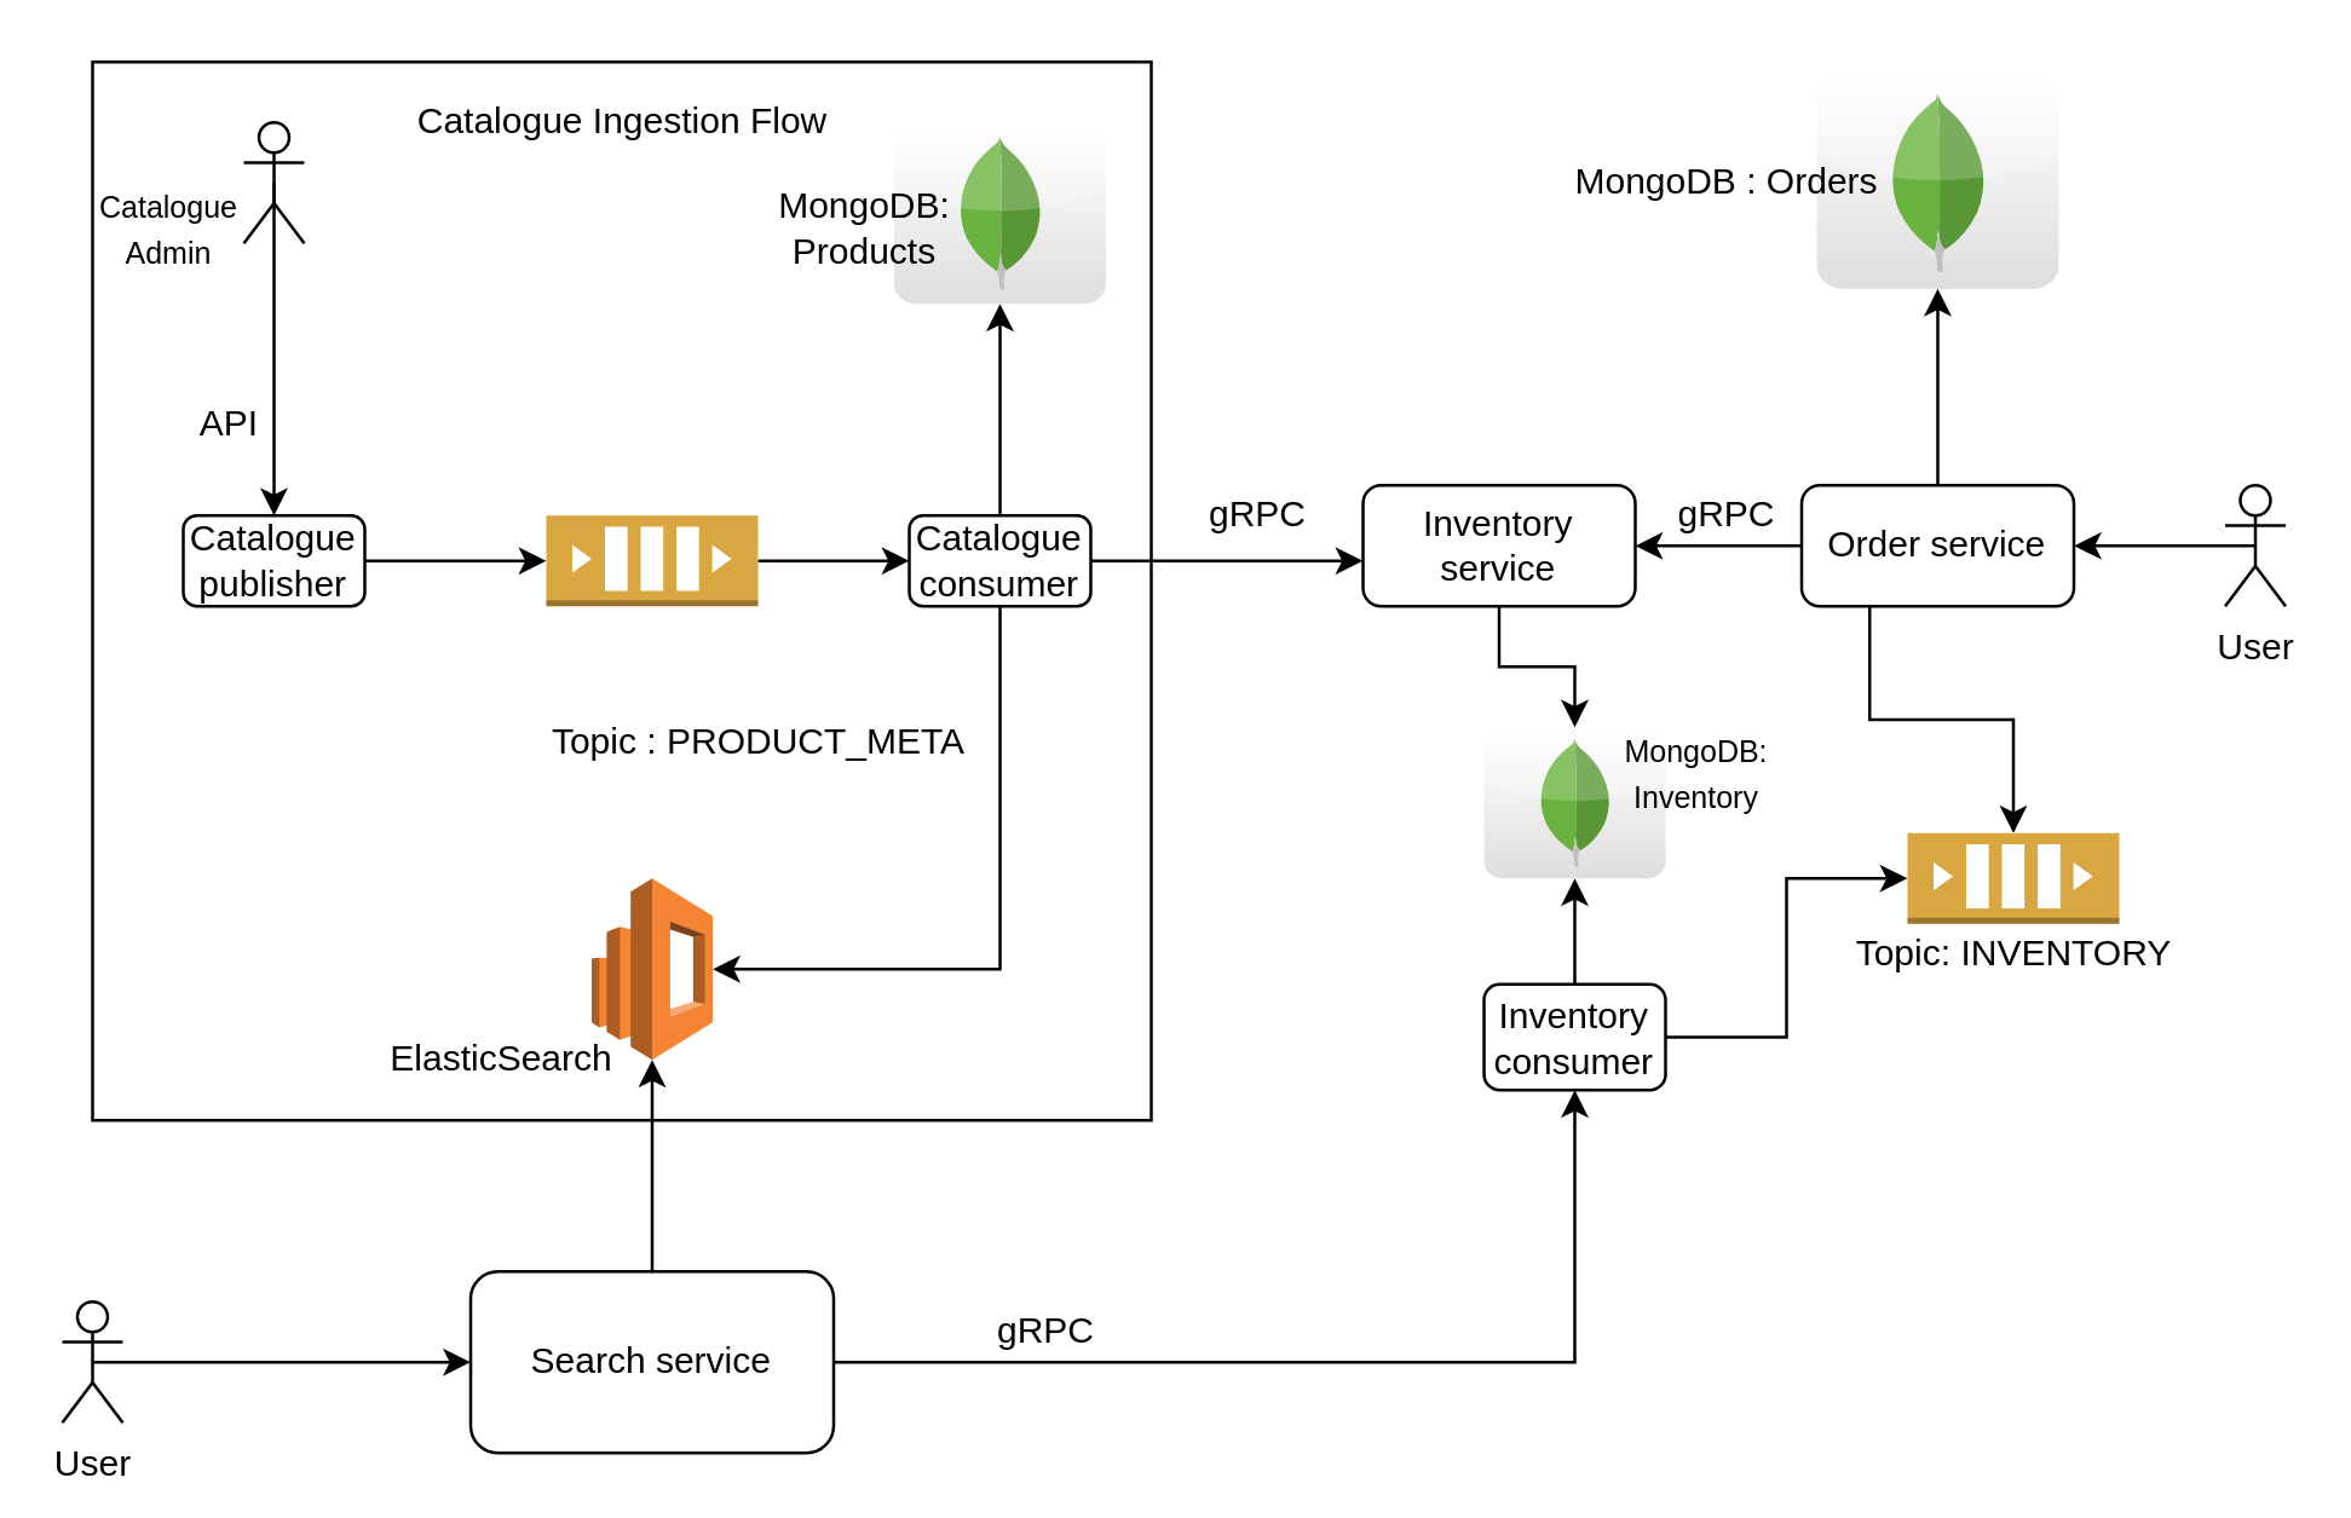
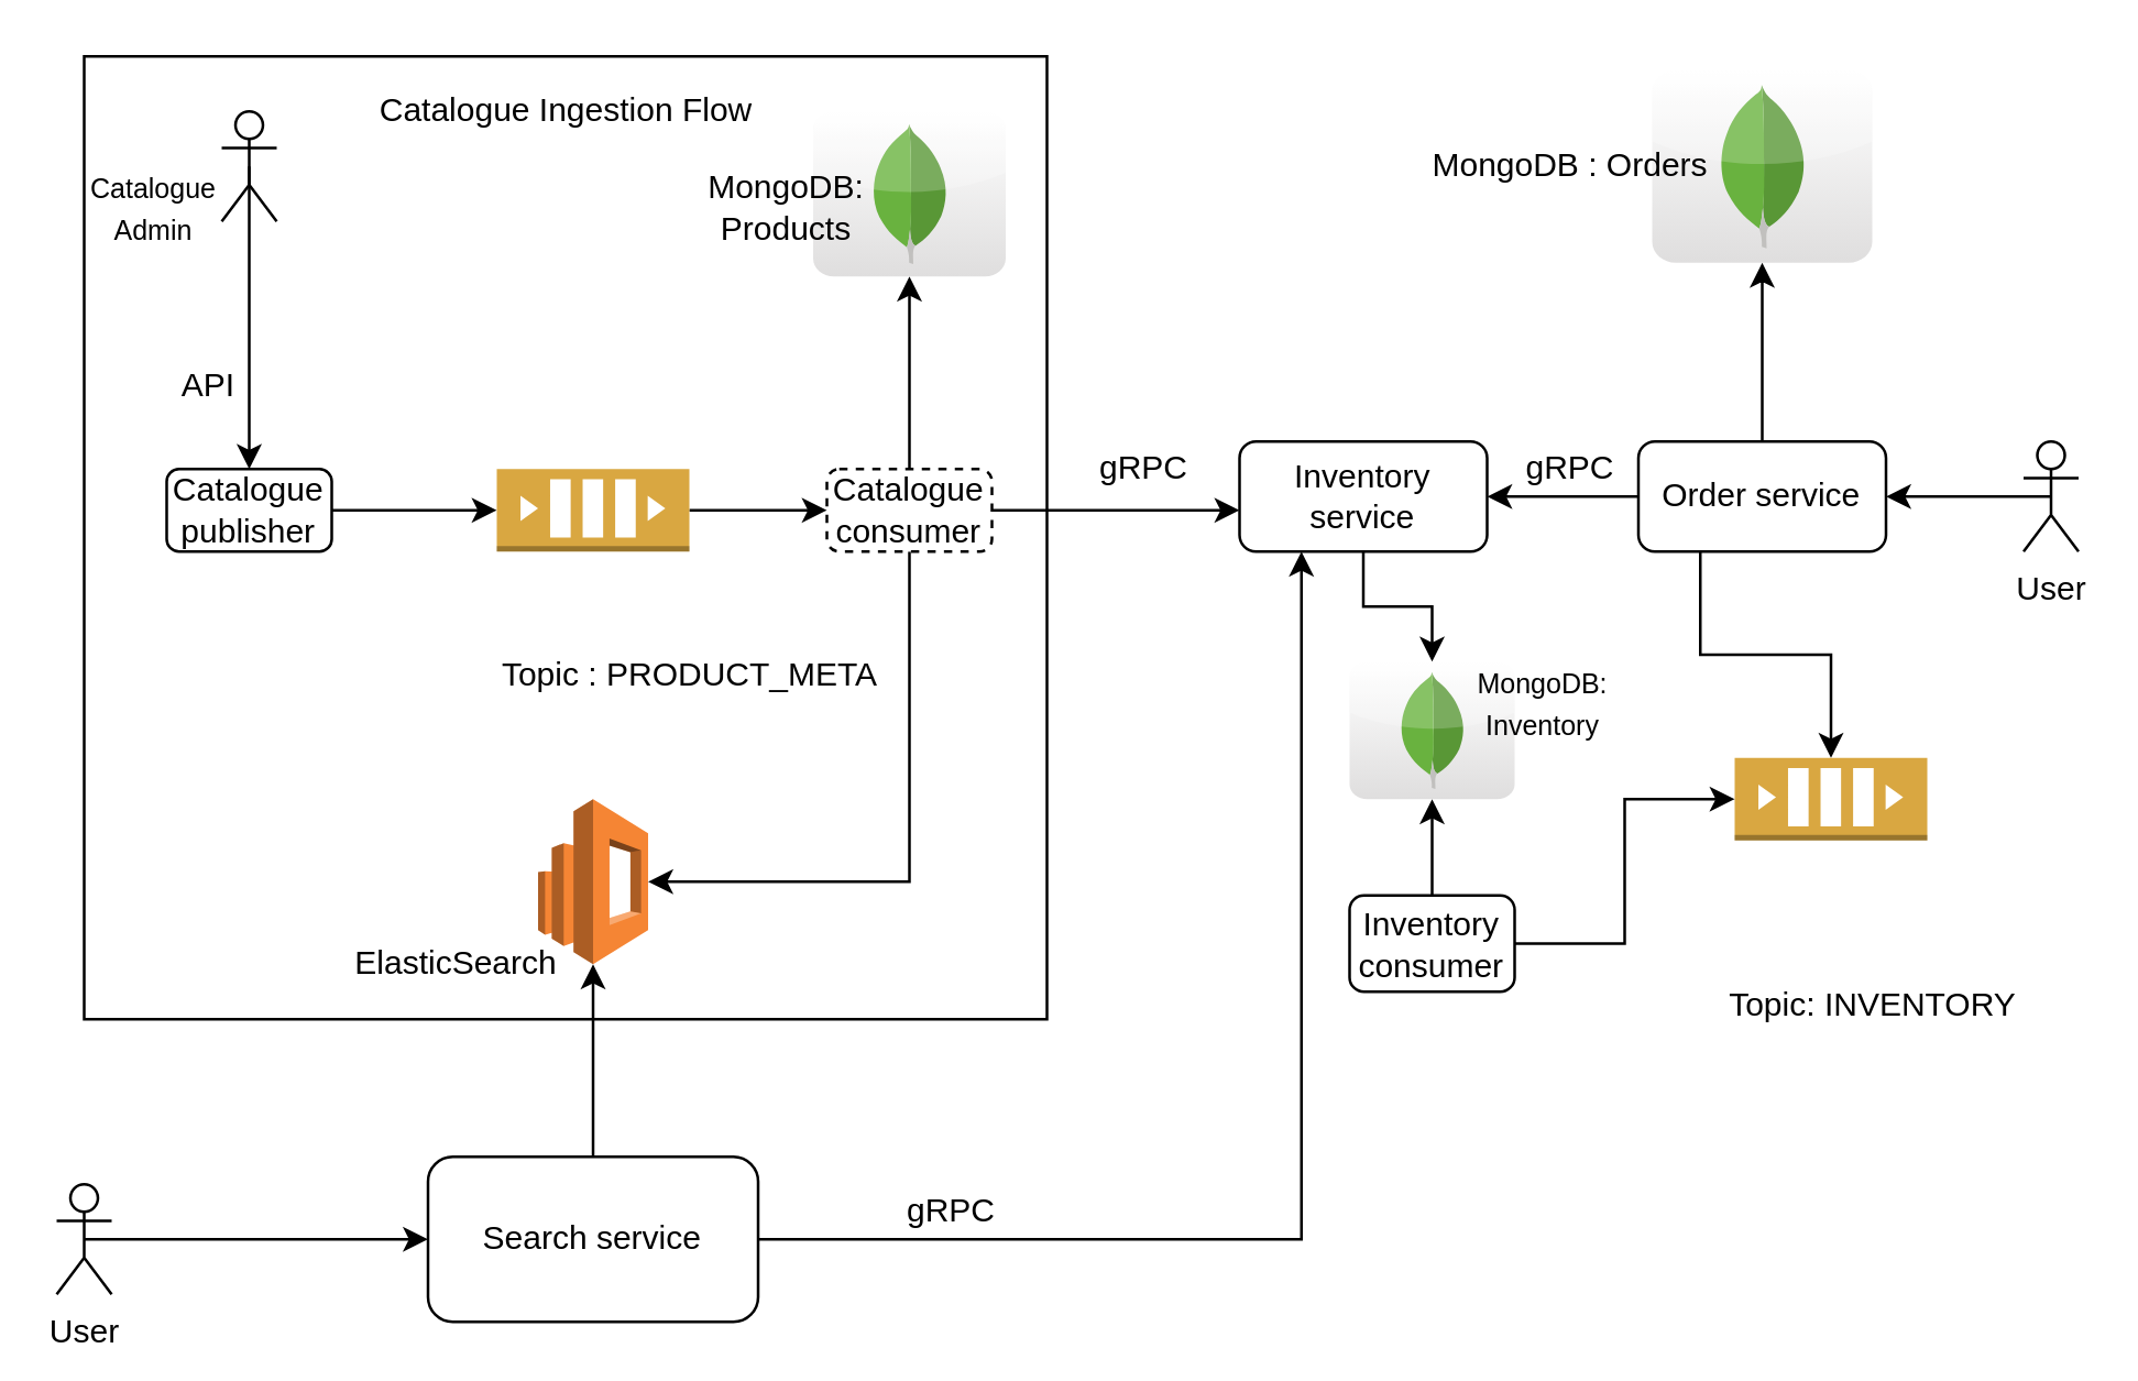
- <mxCell id="11" value="Catalogue&lt;br&gt;consumer" style="rounded=1;whiteSpace=wrap;html=1;" vertex="1" parent="1"><mxGeometry x="300" y="170" width="60" height="30" as="geometry" /></mxCell>
+ <mxCell id="11" value="Catalogue&lt;br&gt;consumer" style="rounded=1;whiteSpace=wrap;html=1;dashed=1;" vertex="1" parent="1"><mxGeometry x="300" y="170" width="60" height="30" as="geometry" /></mxCell>
- <mxCell id="40" value="Topic: INVENTORY" style="text;html=1;align=center;verticalAlign=middle;resizable=0;points=[];autosize=1;strokeColor=none;fillColor=none;" vertex="1" parent="1"><mxGeometry x="605" y="305" width="120" height="20" as="geometry" /></mxCell>
+ <mxCell id="40" value="Topic: INVENTORY" style="text;html=1;align=center;verticalAlign=middle;resizable=0;points=[];autosize=1;strokeColor=none;fillColor=none;" vertex="1" parent="1"><mxGeometry x="620" y="355" width="120" height="20" as="geometry" /></mxCell>
- <mxCell id="24" style="edgeStyle=orthogonalEdgeStyle;rounded=0;orthogonalLoop=1;jettySize=auto;html=1;exitX=1;exitY=0.5;exitDx=0;exitDy=0;" edge="1" parent="1" source="25" target="43"><mxGeometry relative="1" as="geometry" /></mxCell>
+ <mxCell id="24" style="edgeStyle=orthogonalEdgeStyle;rounded=0;orthogonalLoop=1;jettySize=auto;html=1;exitX=1;exitY=0.5;exitDx=0;exitDy=0;entryX=0.25;entryY=1;entryDx=0;entryDy=0;" edge="1" parent="1" source="25" target="36"><mxGeometry relative="1" as="geometry" /></mxCell>
